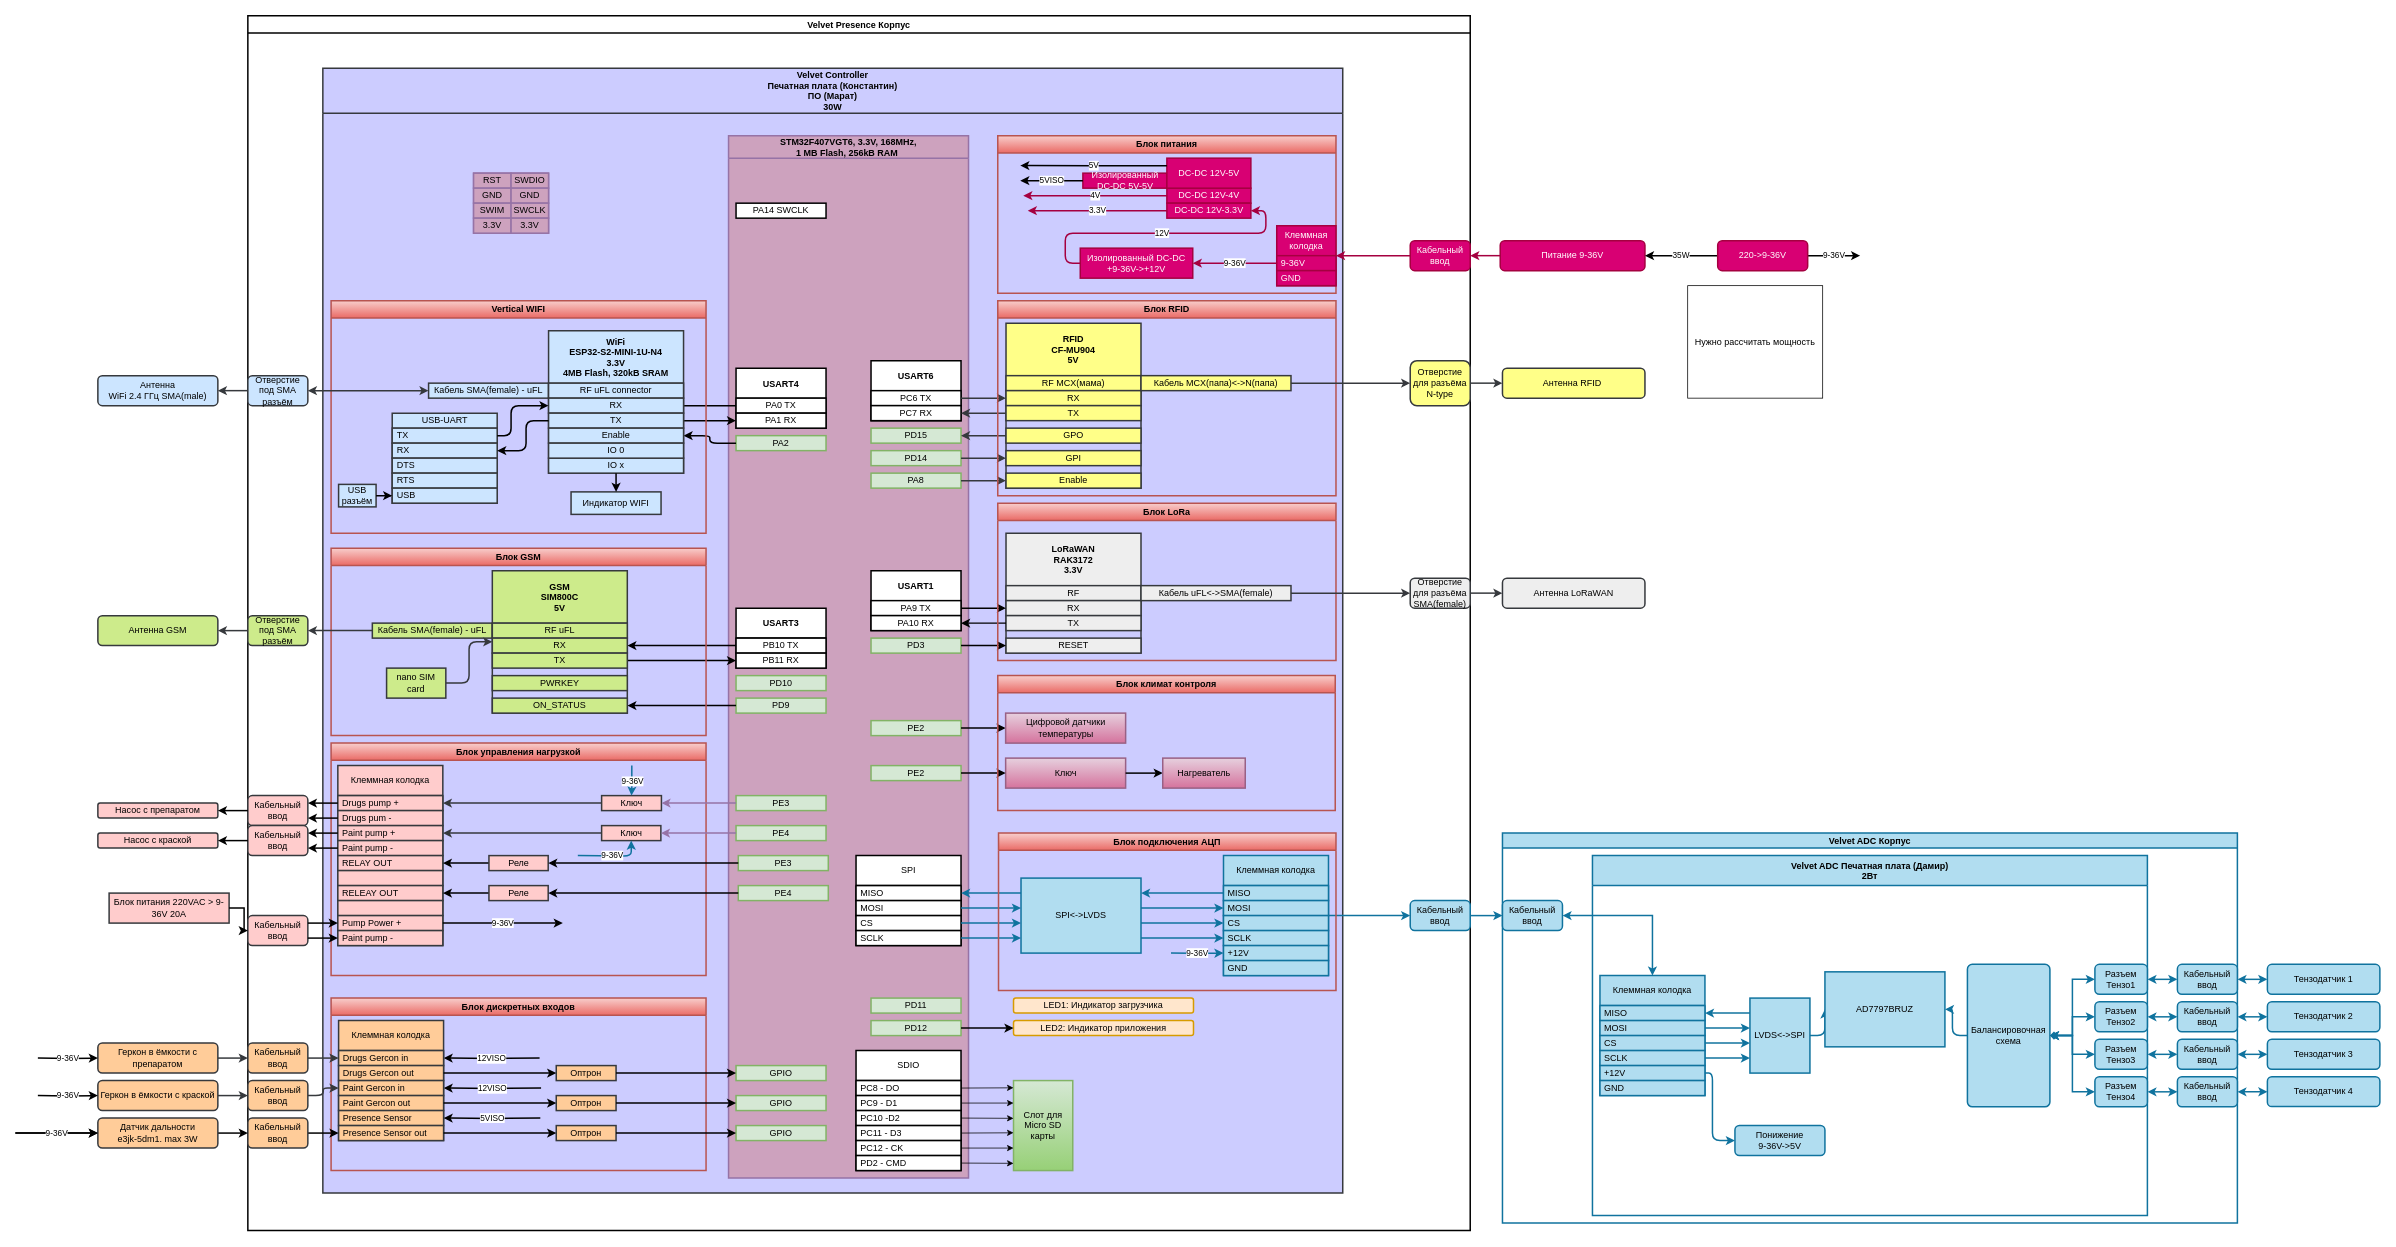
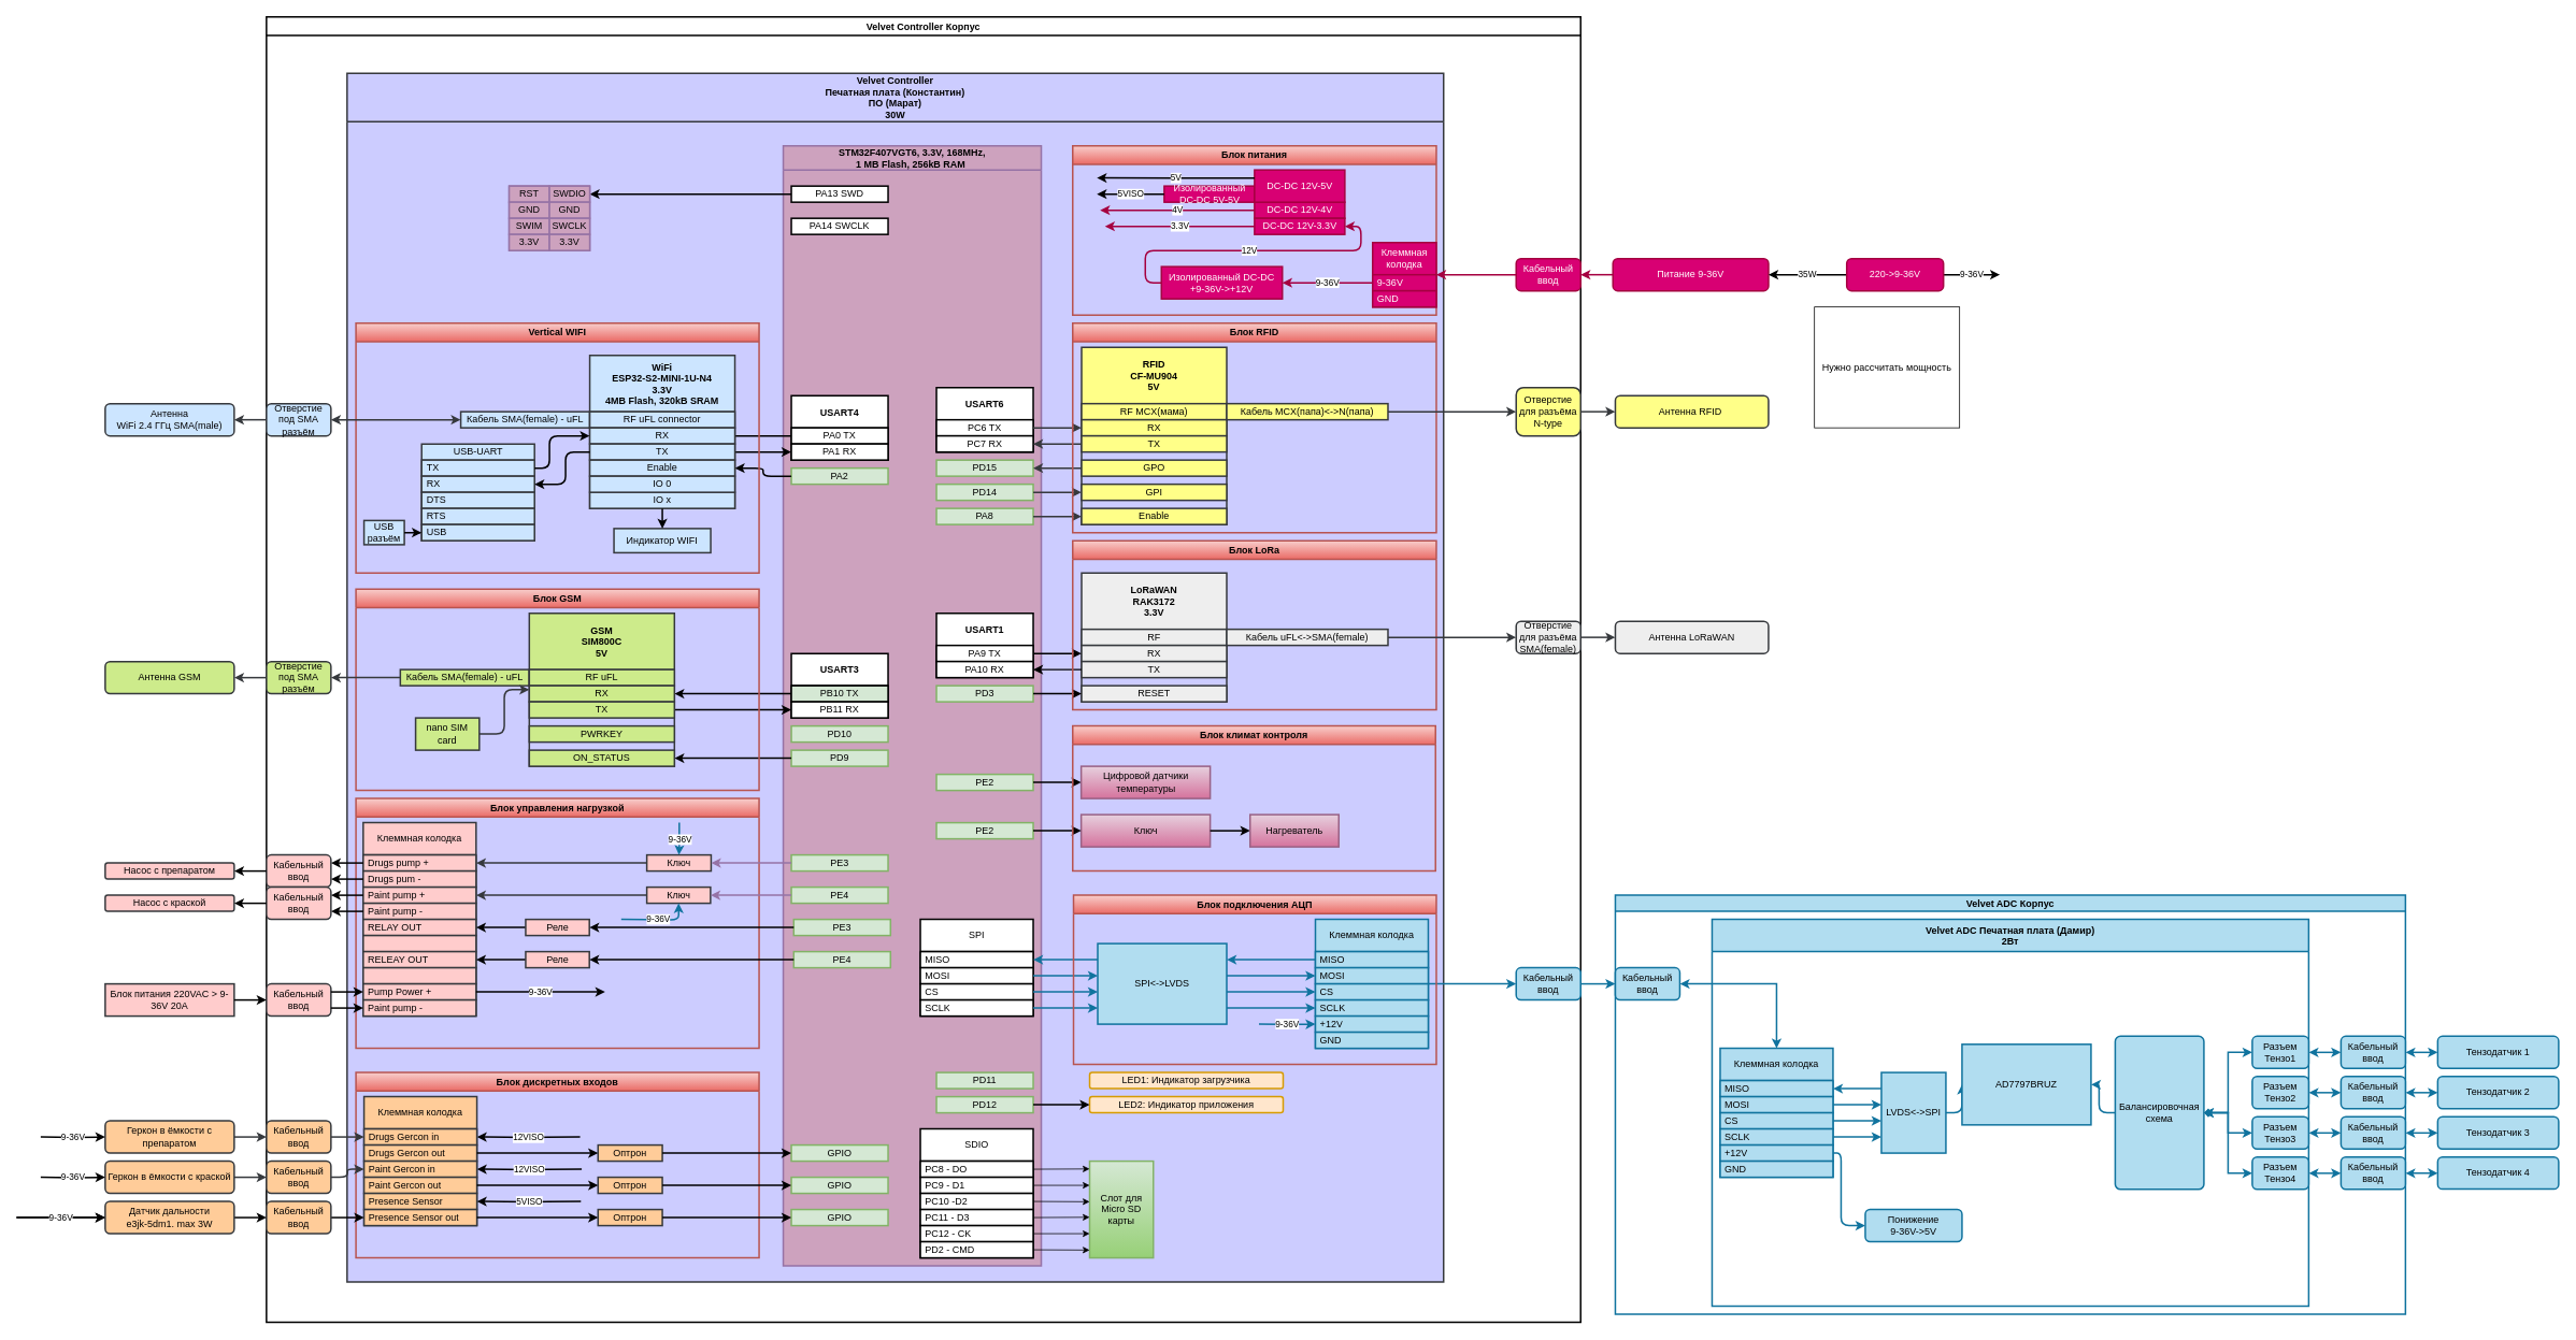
- <mxCell id="54" value="Velvet Presence Корпус" style="swimlane;fontSize=12;spacing=2;strokeWidth=2;" parent="1" vertex="1"><mxGeometry x="330" width="1630" height="1620" as="geometry" y="20" /></mxCell>
+ <mxCell id="54" value="Velvet Controller Корпус" style="swimlane;fontSize=12;spacing=2;strokeWidth=2;" parent="1" vertex="1"><mxGeometry x="330" width="1630" height="1620" as="geometry" y="20" /></mxCell>
+ <mxCell id="101" style="edgeStyle=orthogonalEdgeStyle;rounded=0;orthogonalLoop=1;jettySize=auto;html=1;exitX=0;exitY=0.5;exitDx=0;exitDy=0;entryX=1;entryY=0.5;entryDx=0;entryDy=0;fontSize=12;startArrow=none;startFill=0;strokeWidth=2;spacing=2;" parent="55" source="59" target="136" edge="1"><mxGeometry relative="1" as="geometry"><mxPoint x="331" y="190" as="targetPoint" /><Array as="points"><mxPoint x="351" y="150" /><mxPoint x="351" y="150" /></Array></mxGeometry></mxCell>
+ <mxCell id="59" value="PA13 SWD" style="rounded=0;whiteSpace=wrap;html=1;fontSize=12;spacing=2;strokeWidth=2;" parent="56" vertex="1"><mxGeometry x="10" y="50" width="120" height="20" as="geometry" /></mxCell>
- <mxCell id="66" value="PB10 TX" style="rounded=0;whiteSpace=wrap;html=1;fontSize=12;spacing=2;strokeWidth=2;" parent="65" vertex="1"><mxGeometry y="40" width="120" height="20" as="geometry" /></mxCell>
+ <mxCell id="66" value="PB10 TX" style="rounded=0;whiteSpace=wrap;html=1;fontSize=12;spacing=2;strokeWidth=2;fillColor=#d5e8d4;" parent="65" vertex="1"><mxGeometry y="40" width="120" height="20" as="geometry" /></mxCell>
- <mxCell id="318" value="Блок питания 220VAC &amp;gt; 9-36V 20A" style="rounded=0;whiteSpace=wrap;html=1;fillColor=#ffcccc;strokeColor=#36393d;spacing=2;strokeWidth=2;" parent="1" vertex="1"><mxGeometry x="145" y="1190" width="160" height="40" as="geometry" /></mxCell>
+ <mxCell id="318" value="Блок питания 220VAC &amp;gt; 9-36V 20A" style="rounded=0;whiteSpace=wrap;html=1;fillColor=#ffcccc;strokeColor=#36393d;spacing=2;strokeWidth=2;" parent="1" vertex="1"><mxGeometry x="130" y="1220" width="160" height="40" as="geometry" /></mxCell>
- <mxCell id="11" style="edgeStyle=orthogonalEdgeStyle;rounded=0;orthogonalLoop=1;jettySize=auto;html=1;exitX=0;exitY=0.5;exitDx=0;exitDy=0;fontSize=12;startArrow=classic;startFill=1;strokeWidth=2;spacing=2;fillColor=#b1ddf0;strokeColor=#10739e;" parent="9" source="12" target="20" edge="1"><mxGeometry relative="1" as="geometry" /></mxCell>
